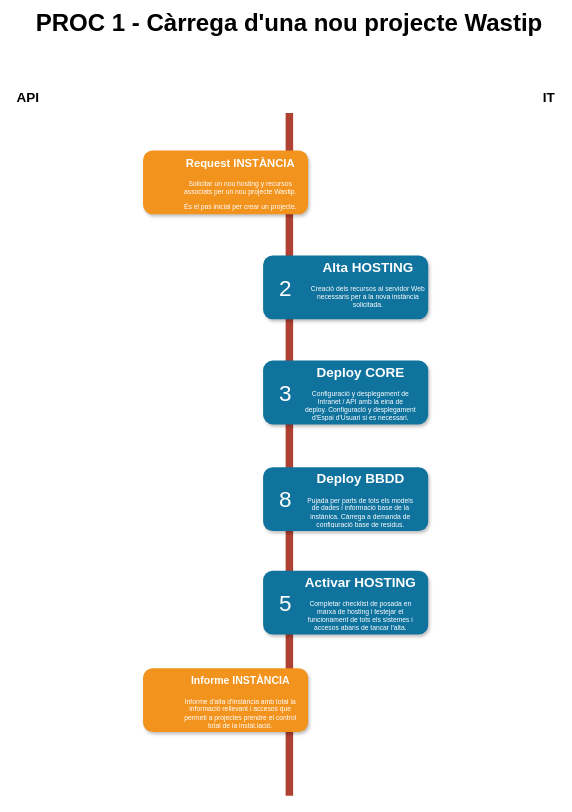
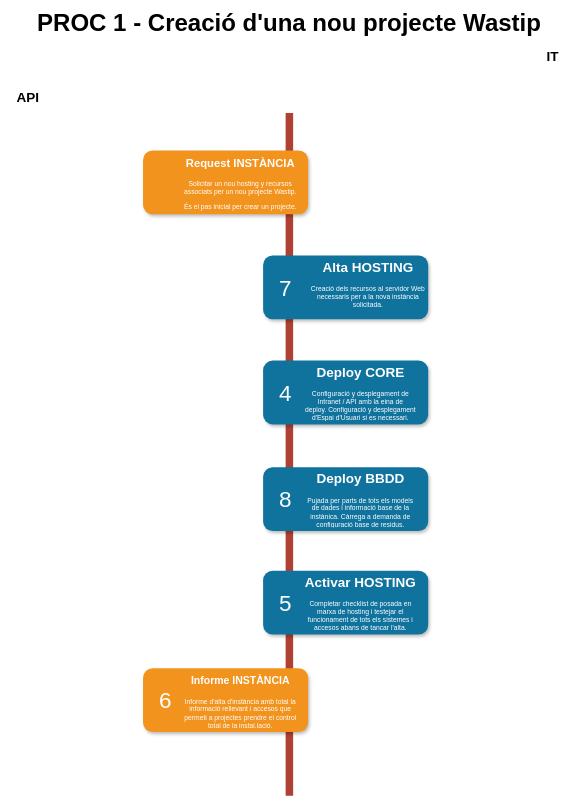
- <mxCell id="22" value="PROC 1 - Càrrega d'una nou projecte Wastip" style="text;html=1;strokeColor=none;fillColor=none;align=center;verticalAlign=middle;whiteSpace=wrap;rounded=0;fontStyle=1;fontSize=32;" parent="1" vertex="1"><mxGeometry x="30" y="20" width="710" height="20" as="geometry" /></mxCell>
+ <mxCell id="22" value="PROC 1 - Creació d'una nou projecte Wastip" style="text;html=1;strokeColor=none;fillColor=none;align=center;verticalAlign=middle;whiteSpace=wrap;rounded=0;fontStyle=1;fontSize=32;" parent="1" vertex="1"><mxGeometry x="30" y="20" width="710" height="20" as="geometry" /></mxCell>
- <mxCell id="17" value="&lt;b&gt;&lt;font style=&quot;font-size: 18px&quot;&gt;IT&lt;/font&gt;&lt;/b&gt;" style="text;html=1;align=right;verticalAlign=middle;resizable=0;points=[];autosize=1;" parent="1" vertex="1"><mxGeometry x="710" y="120" width="30" height="20" as="geometry" /></mxCell>
+ <mxCell id="17" value="&lt;b&gt;&lt;font style=&quot;font-size: 18px&quot;&gt;IT&lt;/font&gt;&lt;/b&gt;" style="text;html=1;align=right;verticalAlign=middle;resizable=0;points=[];autosize=1;" parent="1" vertex="1"><mxGeometry x="715" y="65" width="30" height="20" as="geometry" /></mxCell>
- <mxCell id="5" value="2" style="text;html=1;strokeColor=none;fillColor=none;align=center;verticalAlign=middle;whiteSpace=wrap;fontSize=30;fontColor=#FFFFFF;" parent="1" vertex="1"><mxGeometry x="360" y="373" width="40" height="20" as="geometry" /></mxCell>
+ <mxCell id="5" value="7" style="text;html=1;strokeColor=none;fillColor=none;align=center;verticalAlign=middle;whiteSpace=wrap;fontSize=30;fontColor=#FFFFFF;" parent="1" vertex="1"><mxGeometry x="360" y="373" width="40" height="20" as="geometry" /></mxCell>
- <mxCell id="7" value="3" style="text;html=1;strokeColor=none;fillColor=none;align=center;verticalAlign=middle;whiteSpace=wrap;fontSize=30;fontColor=#FFFFFF;" parent="1" vertex="1"><mxGeometry x="360" y="513" width="40" height="20" as="geometry" /></mxCell>
+ <mxCell id="7" value="4" style="text;html=1;strokeColor=none;fillColor=none;align=center;verticalAlign=middle;whiteSpace=wrap;fontSize=30;fontColor=#FFFFFF;" parent="1" vertex="1"><mxGeometry x="360" y="513" width="40" height="20" as="geometry" /></mxCell>
+ <mxCell id="9" value="6" style="text;html=1;strokeColor=none;fillColor=none;align=center;verticalAlign=middle;whiteSpace=wrap;fontSize=30;fontColor=#FFFFFF;" parent="1" vertex="1"><mxGeometry x="200" y="923" width="40" height="20" as="geometry" /></mxCell>
